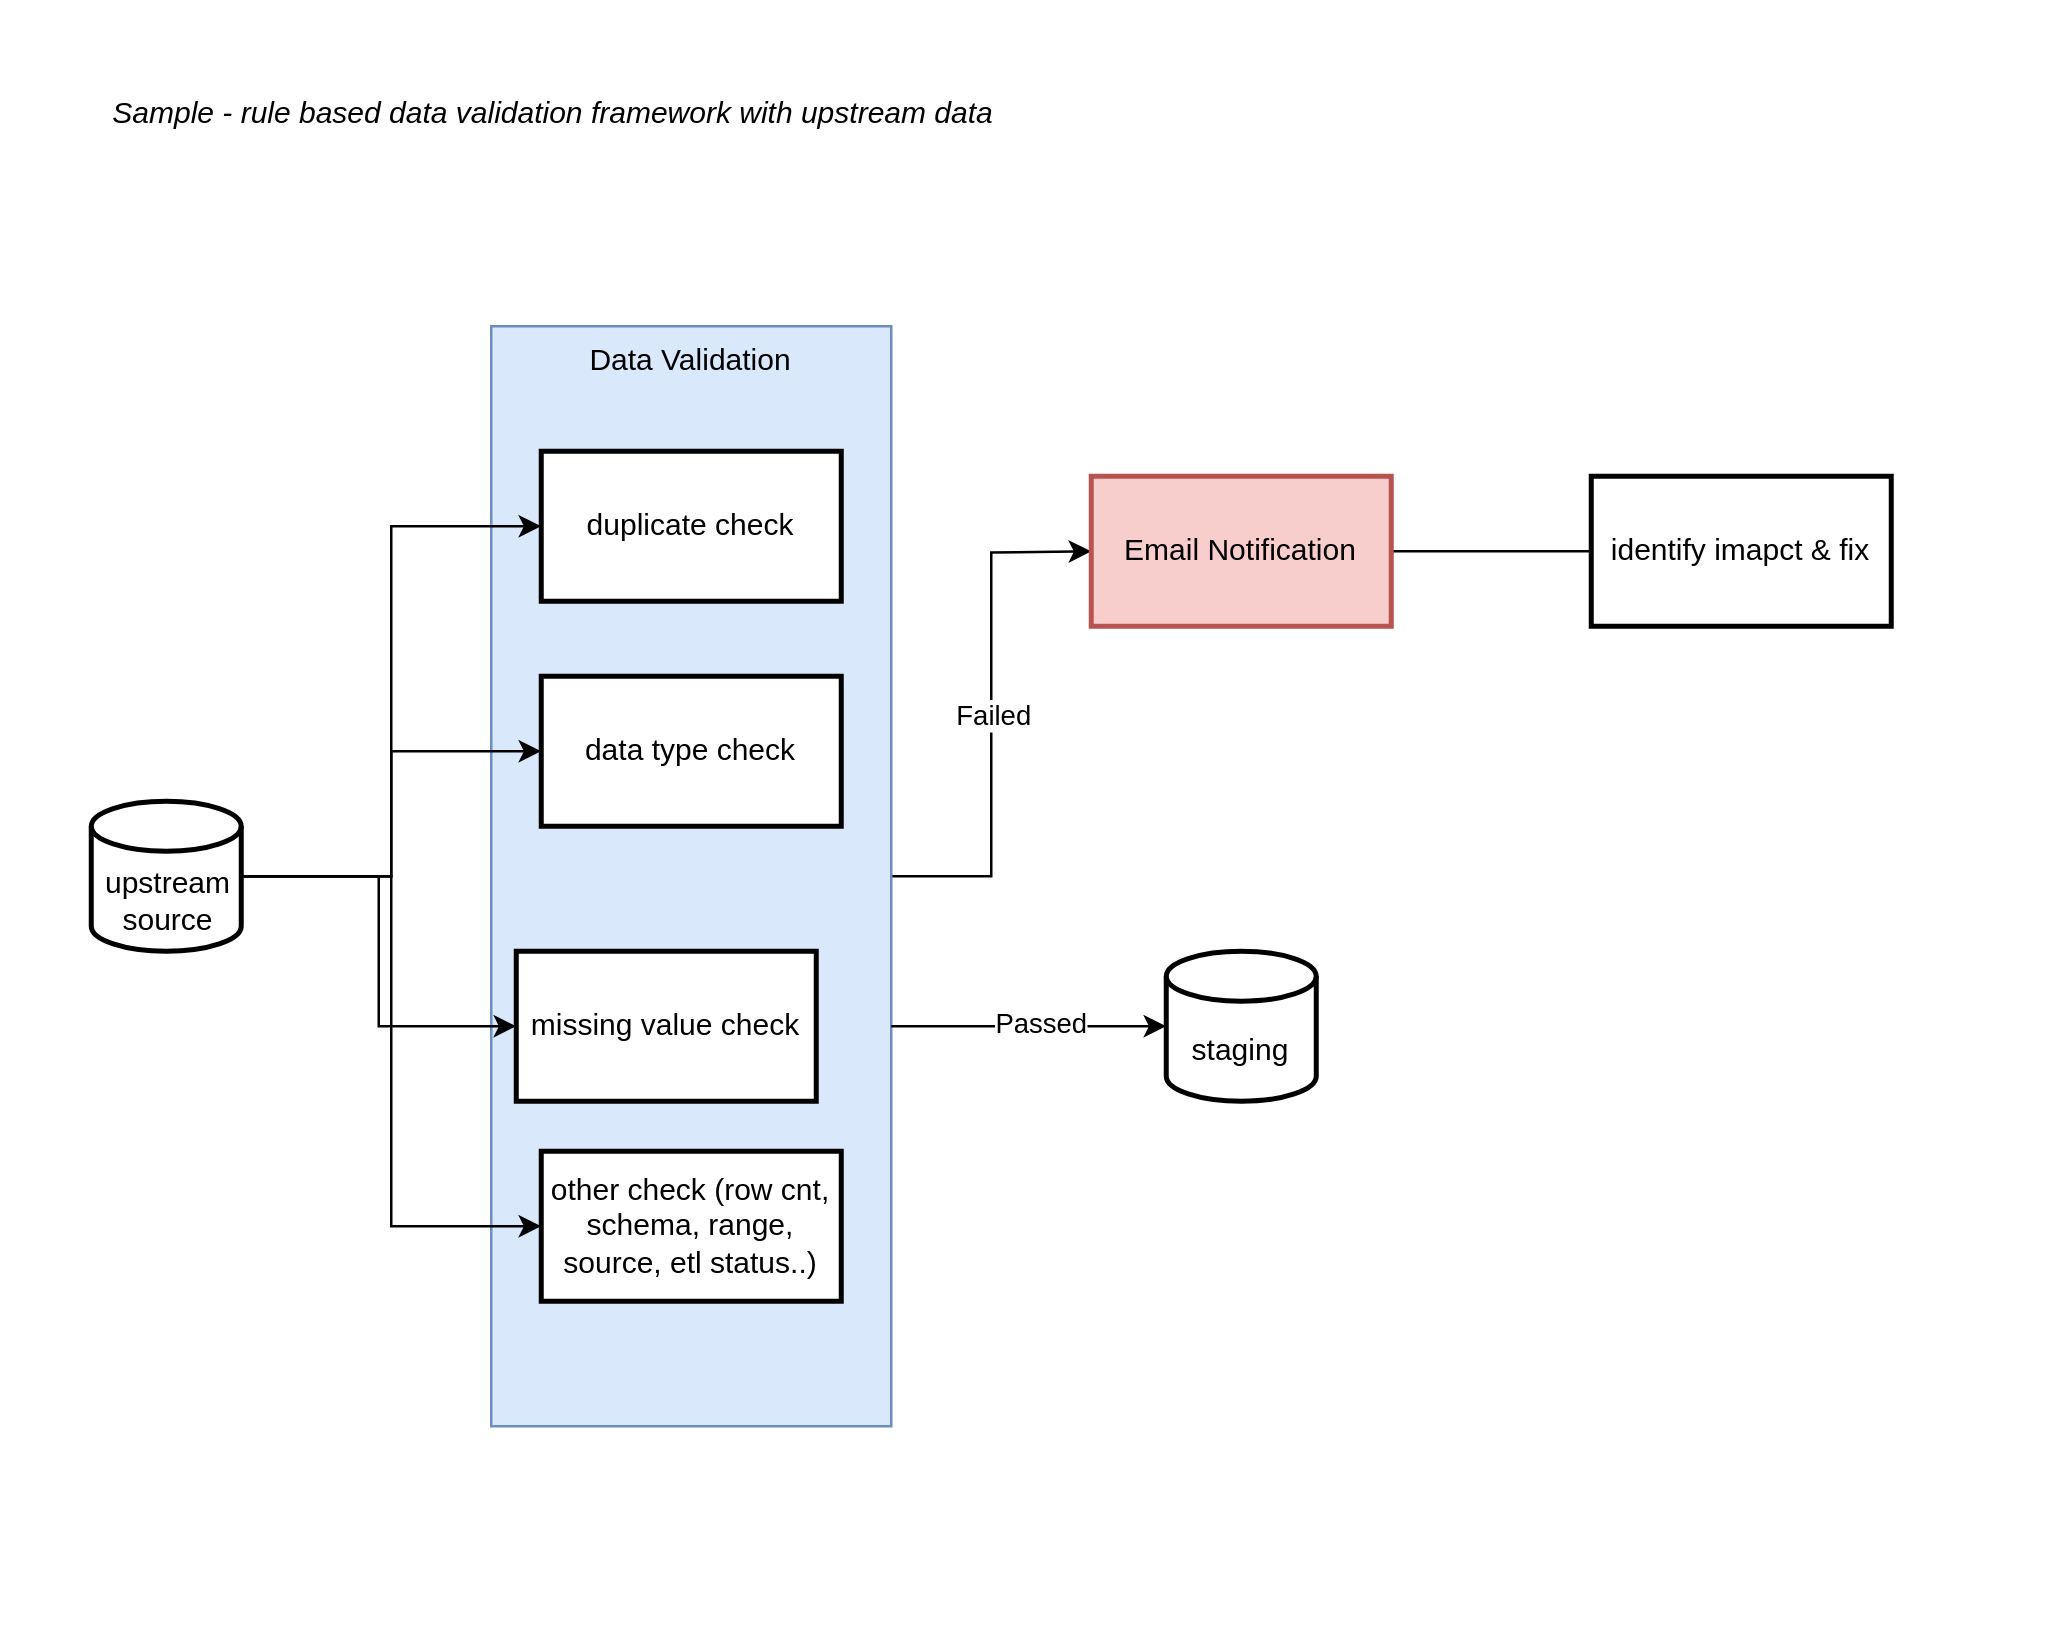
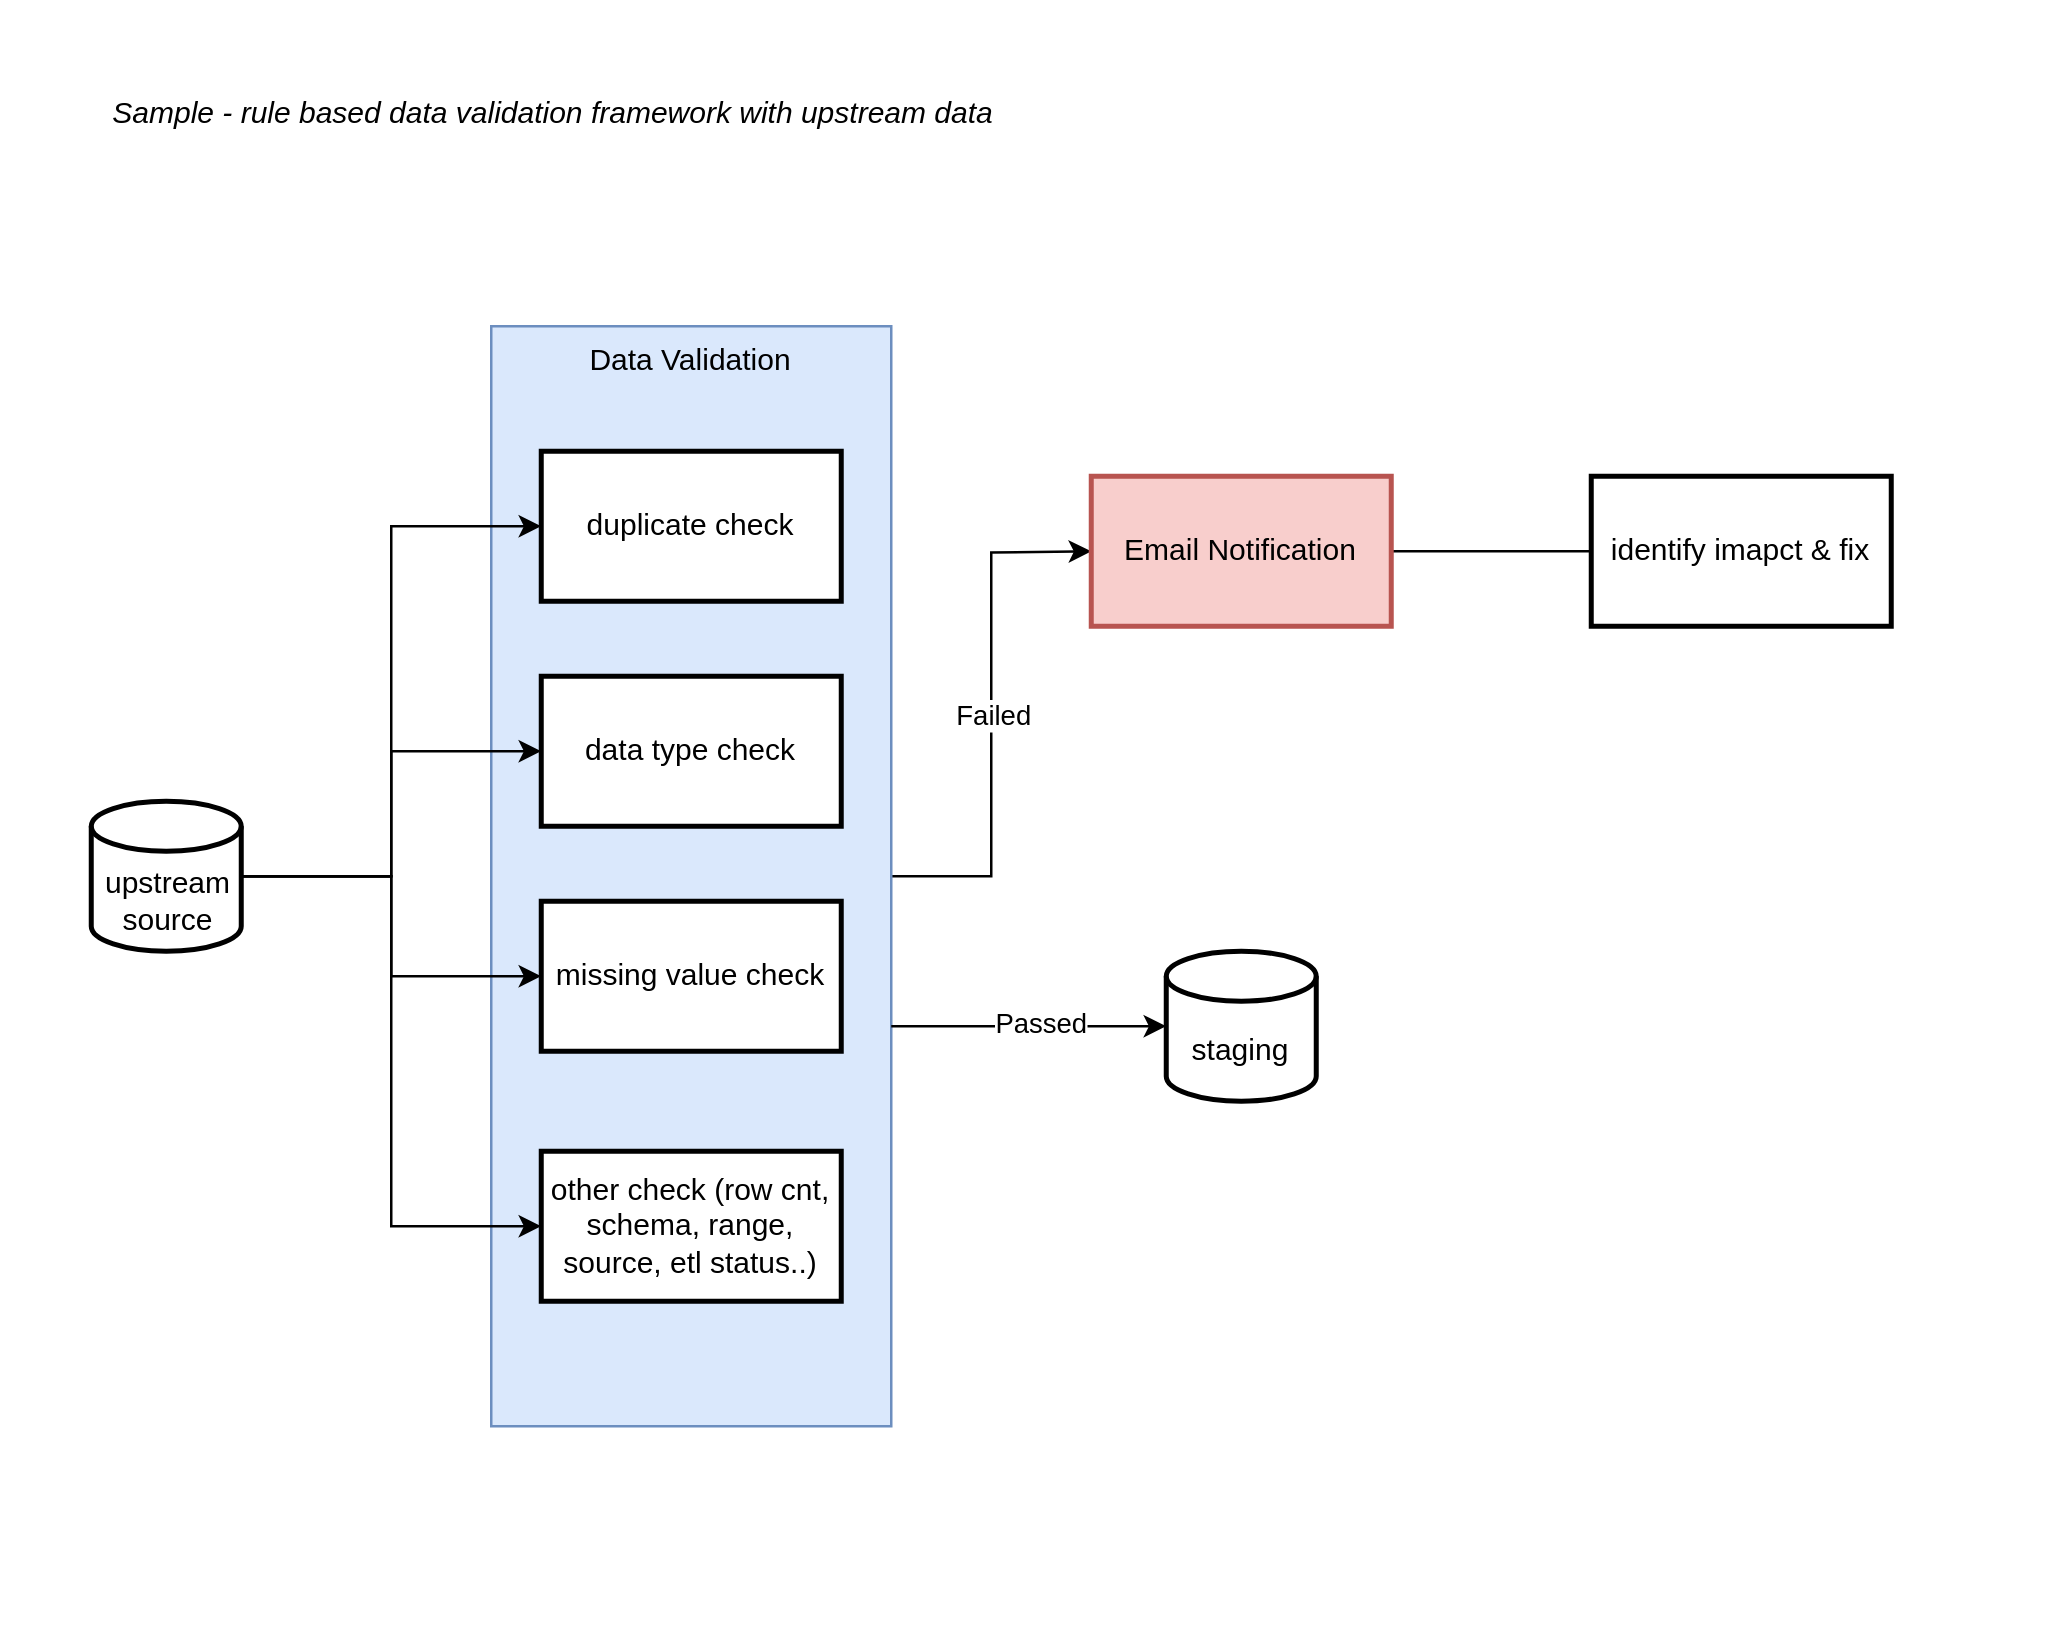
- <mxCell id="13" value="missing value check" style="whiteSpace=wrap;html=1;strokeWidth=2;" vertex="1" parent="1"><mxGeometry x="206" y="380" width="120" height="60" as="geometry" /></mxCell>
+ <mxCell id="13" value="missing value check" style="whiteSpace=wrap;html=1;strokeWidth=2;" vertex="1" parent="1"><mxGeometry x="216" y="360" width="120" height="60" as="geometry" /></mxCell>
